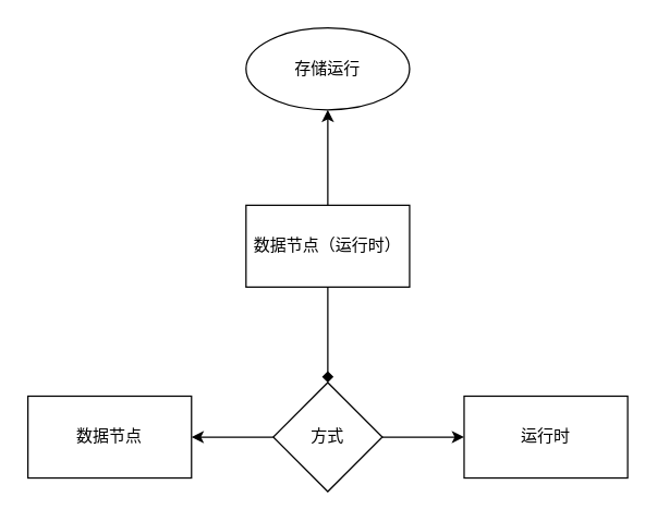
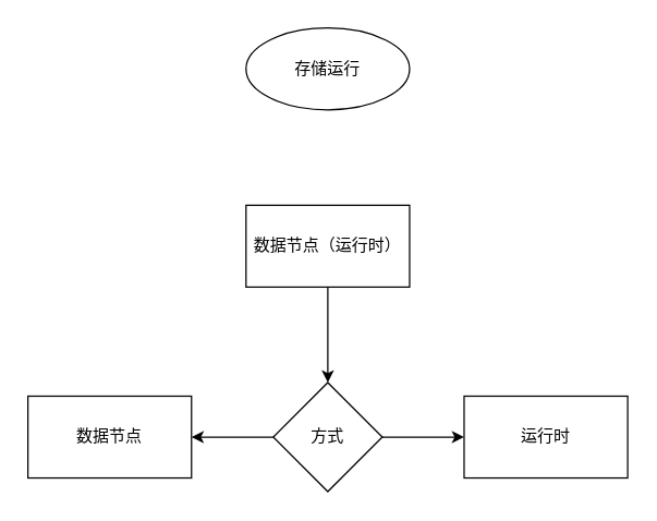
- <mxCell id="2" value="" style="edgeStyle=orthogonalEdgeStyle;rounded=0;orthogonalLoop=1;jettySize=auto;html=1;" edge="1" parent="1" source="4" target="5"><mxGeometry relative="1" as="geometry" /></mxCell>
- <mxCell id="3" value="" style="edgeStyle=orthogonalEdgeStyle;rounded=0;orthogonalLoop=1;jettySize=auto;html=1;endArrow=diamond;" edge="1" parent="1" source="4" target="8"><mxGeometry relative="1" as="geometry" /></mxCell>
+ <mxCell id="3" value="" style="edgeStyle=orthogonalEdgeStyle;rounded=0;orthogonalLoop=1;jettySize=auto;html=1;" edge="1" parent="1" source="4" target="8"><mxGeometry relative="1" as="geometry" /></mxCell>
